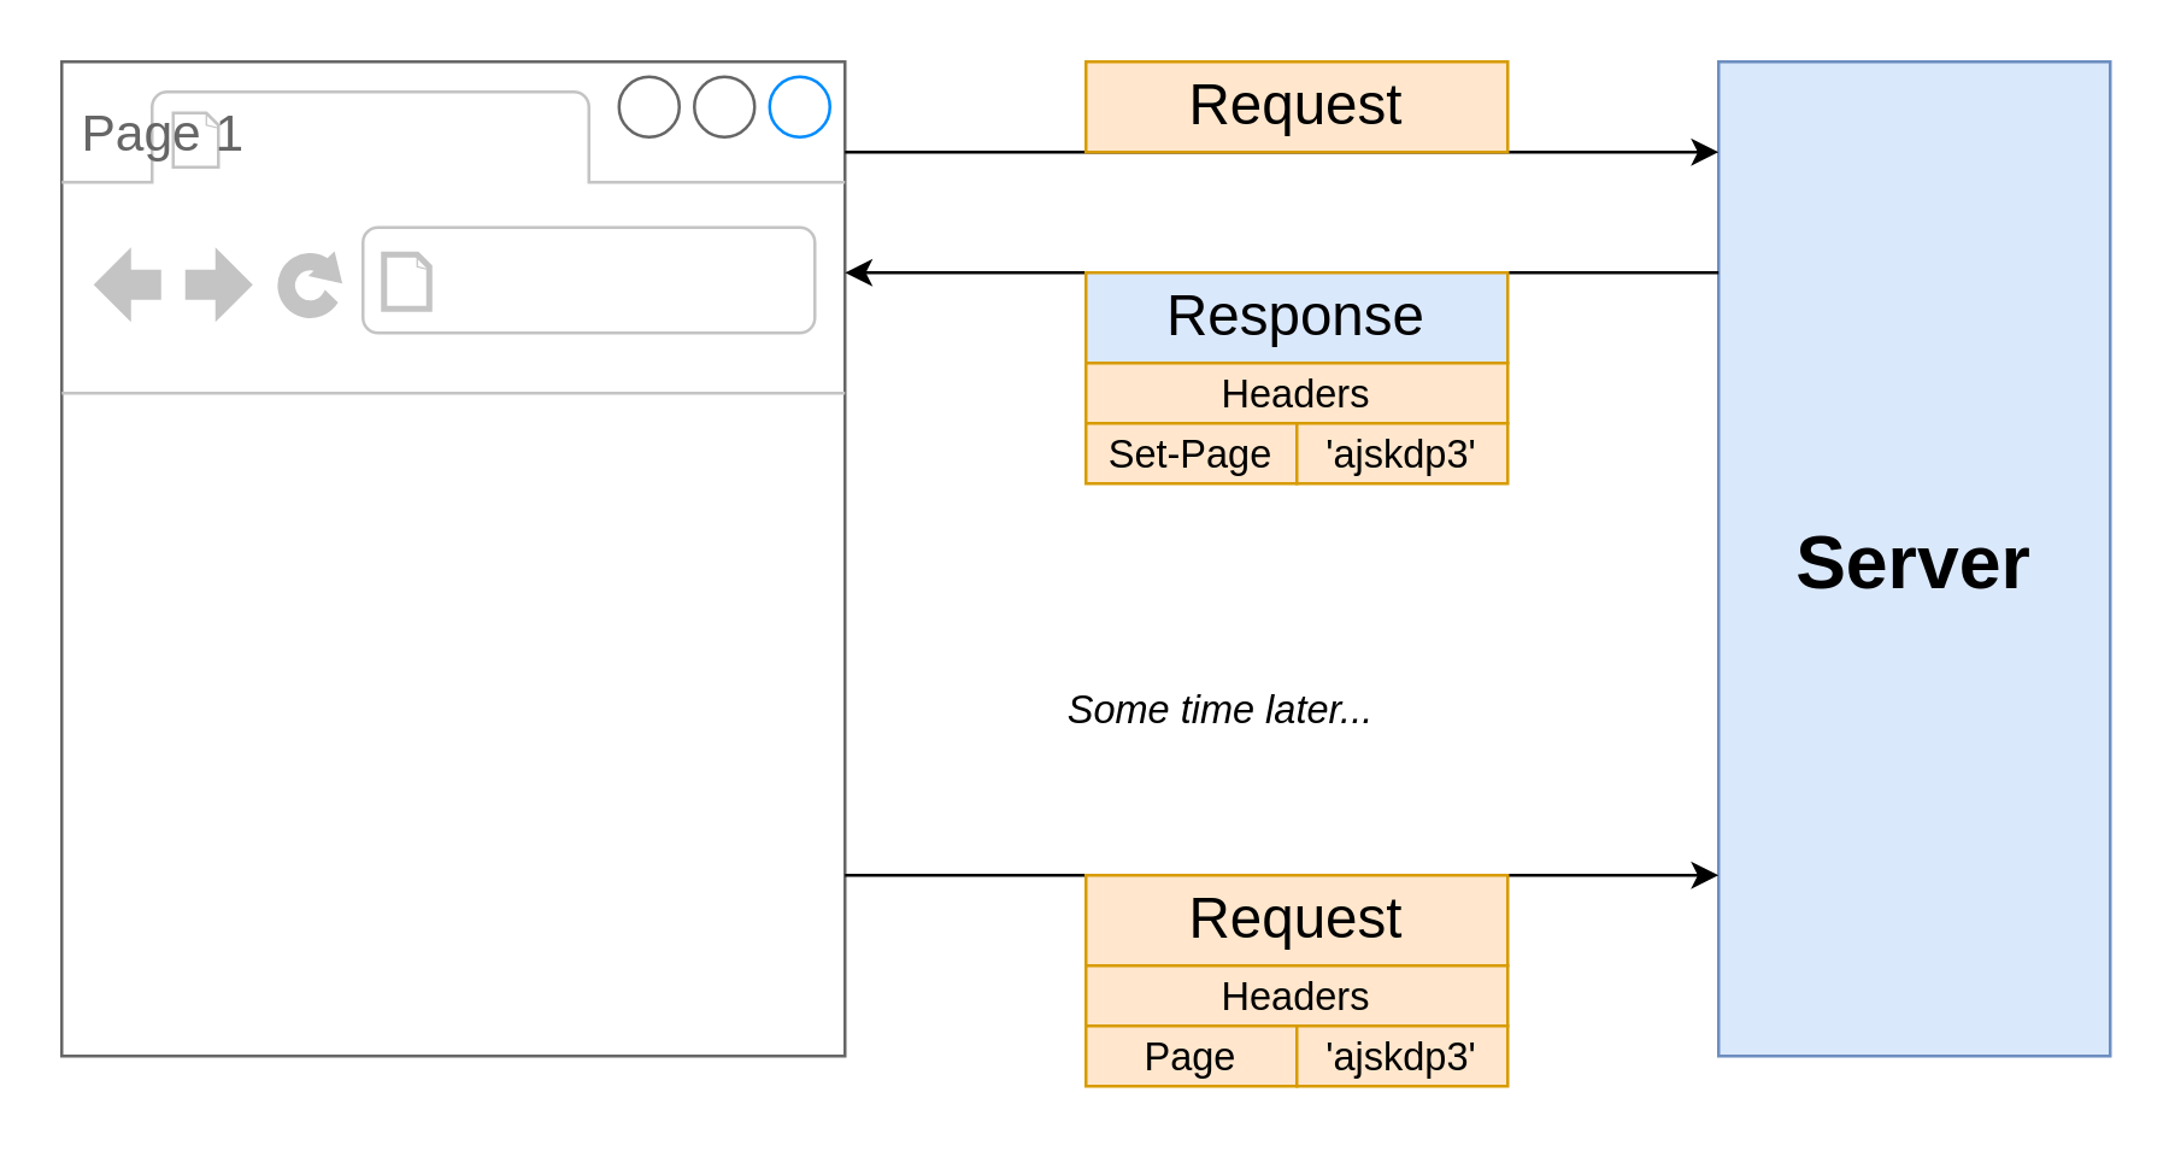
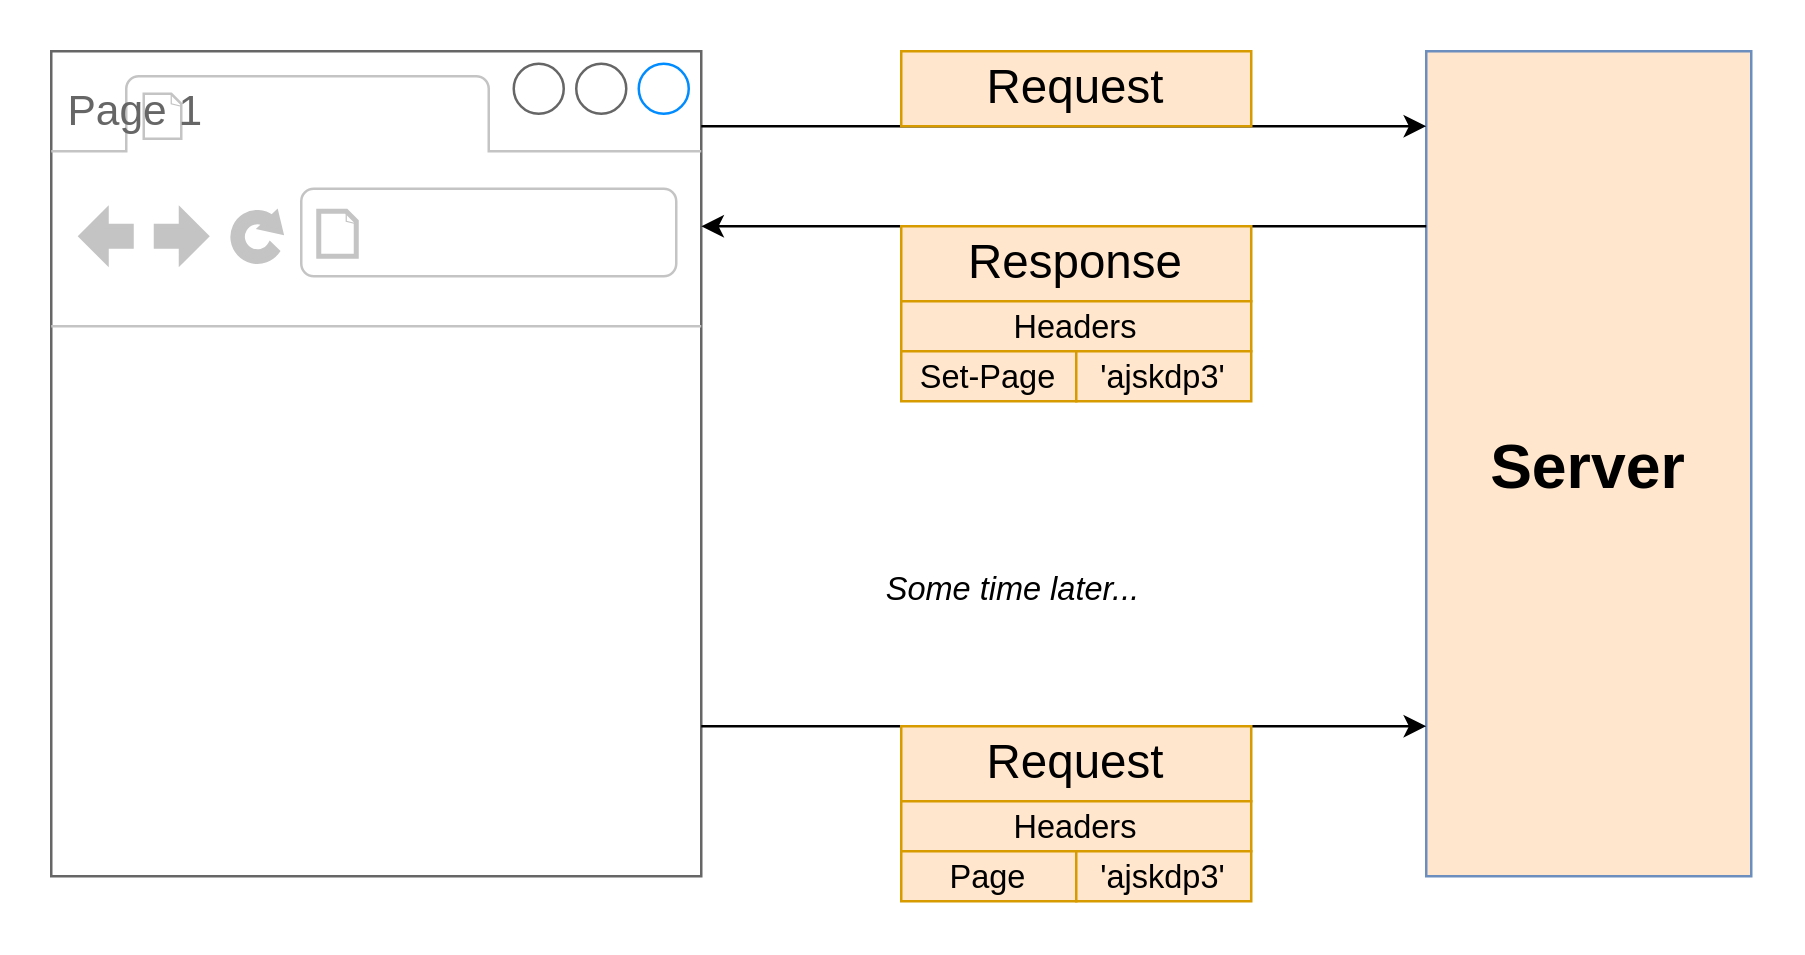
- <mxCell id="9" value="Response" style="rounded=0;whiteSpace=wrap;html=1;fontSize=19;fillColor=#dae8fc;strokeColor=#d79b00;" vertex="1" parent="1"><mxGeometry x="360" y="90" width="140" height="30" as="geometry" /></mxCell>
+ <mxCell id="9" value="Response" style="rounded=0;whiteSpace=wrap;html=1;fontSize=19;fillColor=#ffe6cc;strokeColor=#d79b00;" vertex="1" parent="1"><mxGeometry x="360" y="90" width="140" height="30" as="geometry" /></mxCell>
- <mxCell id="5" value="Server" style="rounded=0;whiteSpace=wrap;html=1;fontSize=25;fillColor=#dae8fc;strokeColor=#6c8ebf;fontStyle=1" vertex="1" parent="1"><mxGeometry x="570" y="20" width="130" height="330" as="geometry" /></mxCell>
+ <mxCell id="5" value="Server" style="rounded=0;whiteSpace=wrap;html=1;fontSize=25;fillColor=#ffe6cc;strokeColor=#6c8ebf;fontStyle=1;" vertex="1" parent="1"><mxGeometry x="570" y="20" width="130" height="330" as="geometry" /></mxCell>
